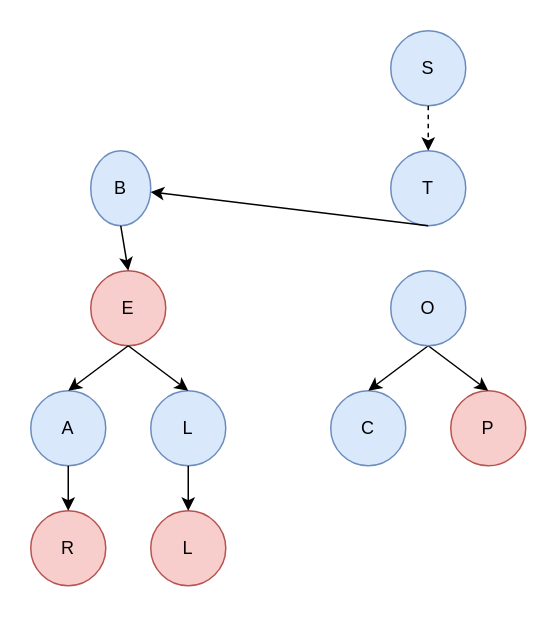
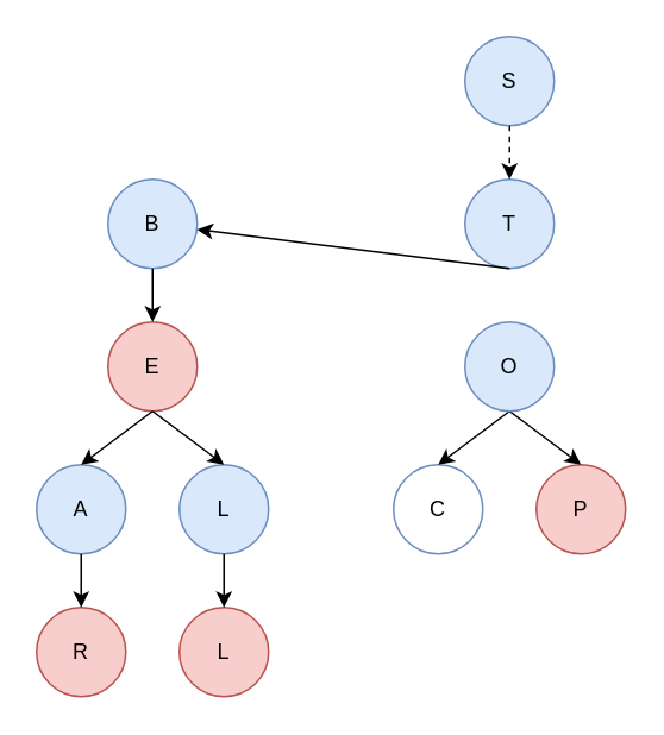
- <mxCell id="4" value="B" style="ellipse;whiteSpace=wrap;html=1;aspect=fixed;fillColor=#dae8fc;strokeColor=#6c8ebf;" vertex="1" parent="1"><mxGeometry x="60" y="100" width="40" height="50" as="geometry" /></mxCell>
+ <mxCell id="4" value="B" style="ellipse;whiteSpace=wrap;html=1;aspect=fixed;fillColor=#dae8fc;strokeColor=#6c8ebf;" vertex="1" parent="1"><mxGeometry x="60" y="100" width="50" height="50" as="geometry" /></mxCell>
- <mxCell id="14" value="C" style="ellipse;whiteSpace=wrap;html=1;aspect=fixed;fillColor=#dae8fc;strokeColor=#6c8ebf;" vertex="1" parent="1"><mxGeometry x="220" y="260" width="50" height="50" as="geometry" /></mxCell>
+ <mxCell id="14" value="C" style="ellipse;whiteSpace=wrap;html=1;aspect=fixed;fillColor=#ffffff;strokeColor=#6c8ebf;" vertex="1" parent="1"><mxGeometry x="220" y="260" width="50" height="50" as="geometry" /></mxCell>
